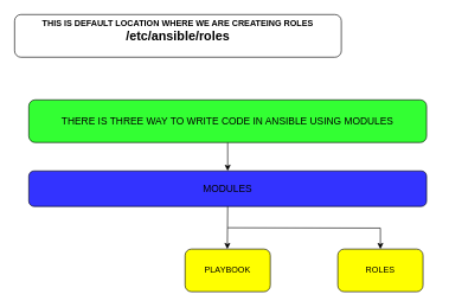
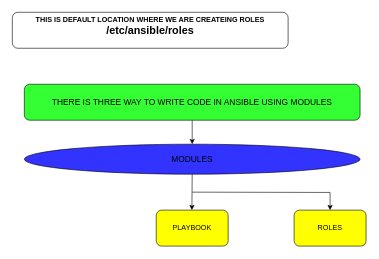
- <mxCell id="7" value="&lt;font style=&quot;font-size: 14px&quot;&gt;MODULES&lt;/font&gt;" style="rounded=1;whiteSpace=wrap;html=1;fillColor=#3333FF;" vertex="1" parent="1"><mxGeometry x="40" y="240" width="560" height="50" as="geometry" /></mxCell>
+ <mxCell id="7" value="&lt;font style=&quot;font-size: 14px&quot;&gt;MODULES&lt;/font&gt;" style="ellipse;whiteSpace=wrap;html=1;fillColor=#3333FF;" vertex="1" parent="1"><mxGeometry x="40" y="240" width="560" height="50" as="geometry" /></mxCell>
- <mxCell id="6" value="ROLES" style="rounded=1;whiteSpace=wrap;html=1;fillColor=#FFFF00;" vertex="1" parent="1"><mxGeometry x="475" y="350" width="120" height="60" as="geometry" /></mxCell>
+ <mxCell id="6" value="ROLES" style="rounded=1;whiteSpace=wrap;html=1;fillColor=#FFFF00;" vertex="1" parent="1"><mxGeometry x="490" y="350" width="120" height="60" as="geometry" /></mxCell>
